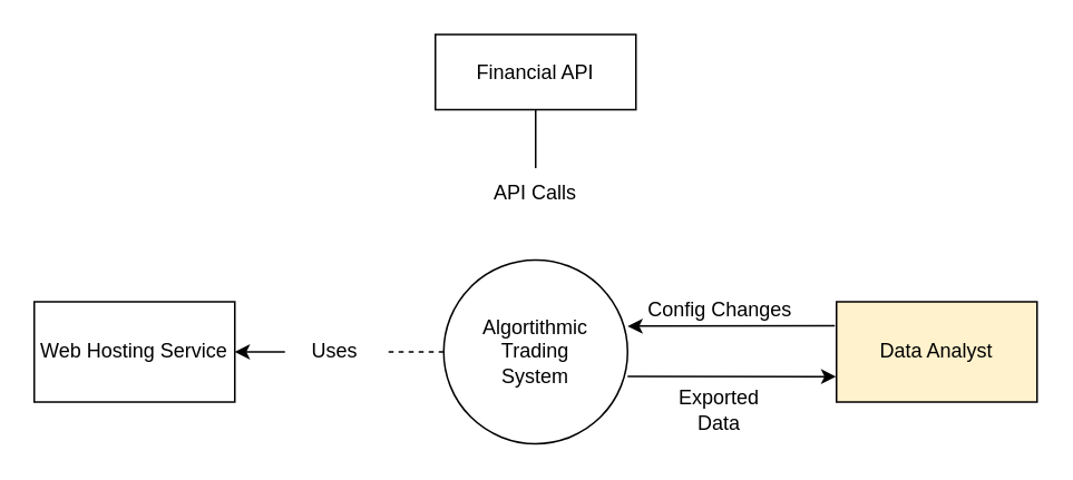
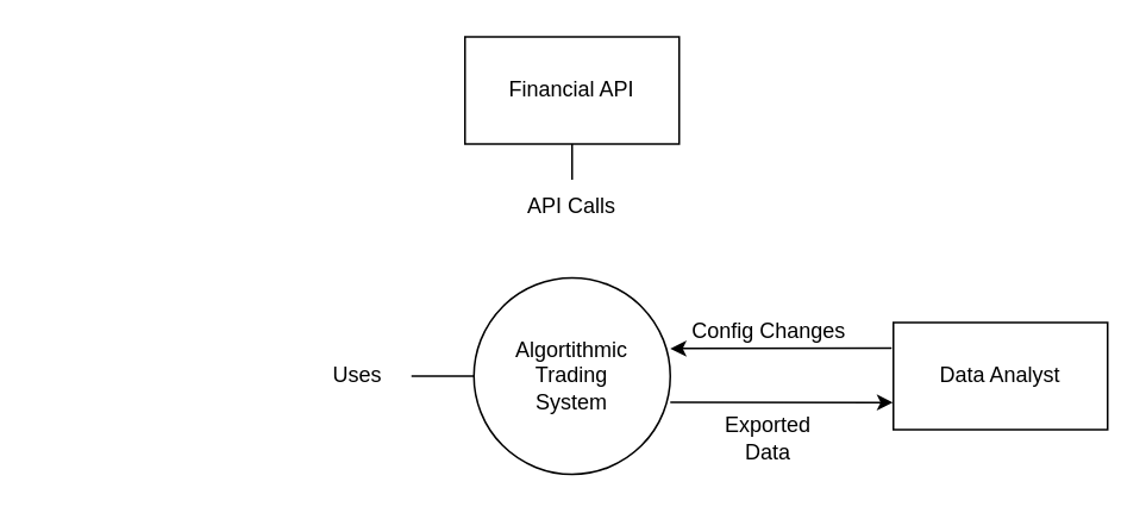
- <mxCell id="2" value="Financial API" style="rounded=0;whiteSpace=wrap;html=1;" vertex="1" parent="1"><mxGeometry x="260" y="20" width="120" height="45" as="geometry" /></mxCell>
+ <mxCell id="2" value="Financial API" style="rounded=0;whiteSpace=wrap;html=1;" vertex="1" parent="1"><mxGeometry x="260" y="20" width="120" height="60" as="geometry" /></mxCell>
- <mxCell id="5" value="Web Hosting Service" style="rounded=0;whiteSpace=wrap;html=1;" vertex="1" parent="1"><mxGeometry x="20" y="180" width="120" height="60" as="geometry" /></mxCell>
- <mxCell id="6" value="" style="endArrow=classic;html=1;rounded=0;exitX=0;exitY=0.5;exitDx=0;exitDy=0;entryX=1;entryY=0.5;entryDx=0;entryDy=0;startArrow=none;" edge="1" parent="1" source="13" target="5"><mxGeometry width="50" height="50" relative="1" as="geometry"><mxPoint x="140" y="200" as="sourcePoint" /><mxPoint x="264.78" y="200.18" as="targetPoint" /></mxGeometry></mxCell>
- <mxCell id="14" value="" style="endArrow=none;html=1;rounded=0;exitX=0;exitY=0.5;exitDx=0;exitDy=0;entryX=1;entryY=0.5;entryDx=0;entryDy=0;dashed=1;" edge="1" parent="1" source="3" target="13"><mxGeometry width="50" height="50" relative="1" as="geometry"><mxPoint x="265" y="210" as="sourcePoint" /><mxPoint x="140" y="210" as="targetPoint" /></mxGeometry></mxCell>
+ <mxCell id="14" value="" style="endArrow=none;html=1;rounded=0;exitX=0;exitY=0.5;exitDx=0;exitDy=0;entryX=1;entryY=0.5;entryDx=0;entryDy=0;" edge="1" parent="1" source="3" target="13"><mxGeometry width="50" height="50" relative="1" as="geometry"><mxPoint x="265" y="210" as="sourcePoint" /><mxPoint x="140" y="210" as="targetPoint" /></mxGeometry></mxCell>
- <mxCell id="4" value="Data Analyst" style="rounded=0;whiteSpace=wrap;html=1;fillColor=#fff2cc;" vertex="1" parent="1"><mxGeometry x="500" y="180" width="120" height="60" as="geometry" /></mxCell>
+ <mxCell id="4" value="Data Analyst" style="rounded=0;whiteSpace=wrap;html=1;" vertex="1" parent="1"><mxGeometry x="500" y="180" width="120" height="60" as="geometry" /></mxCell>
